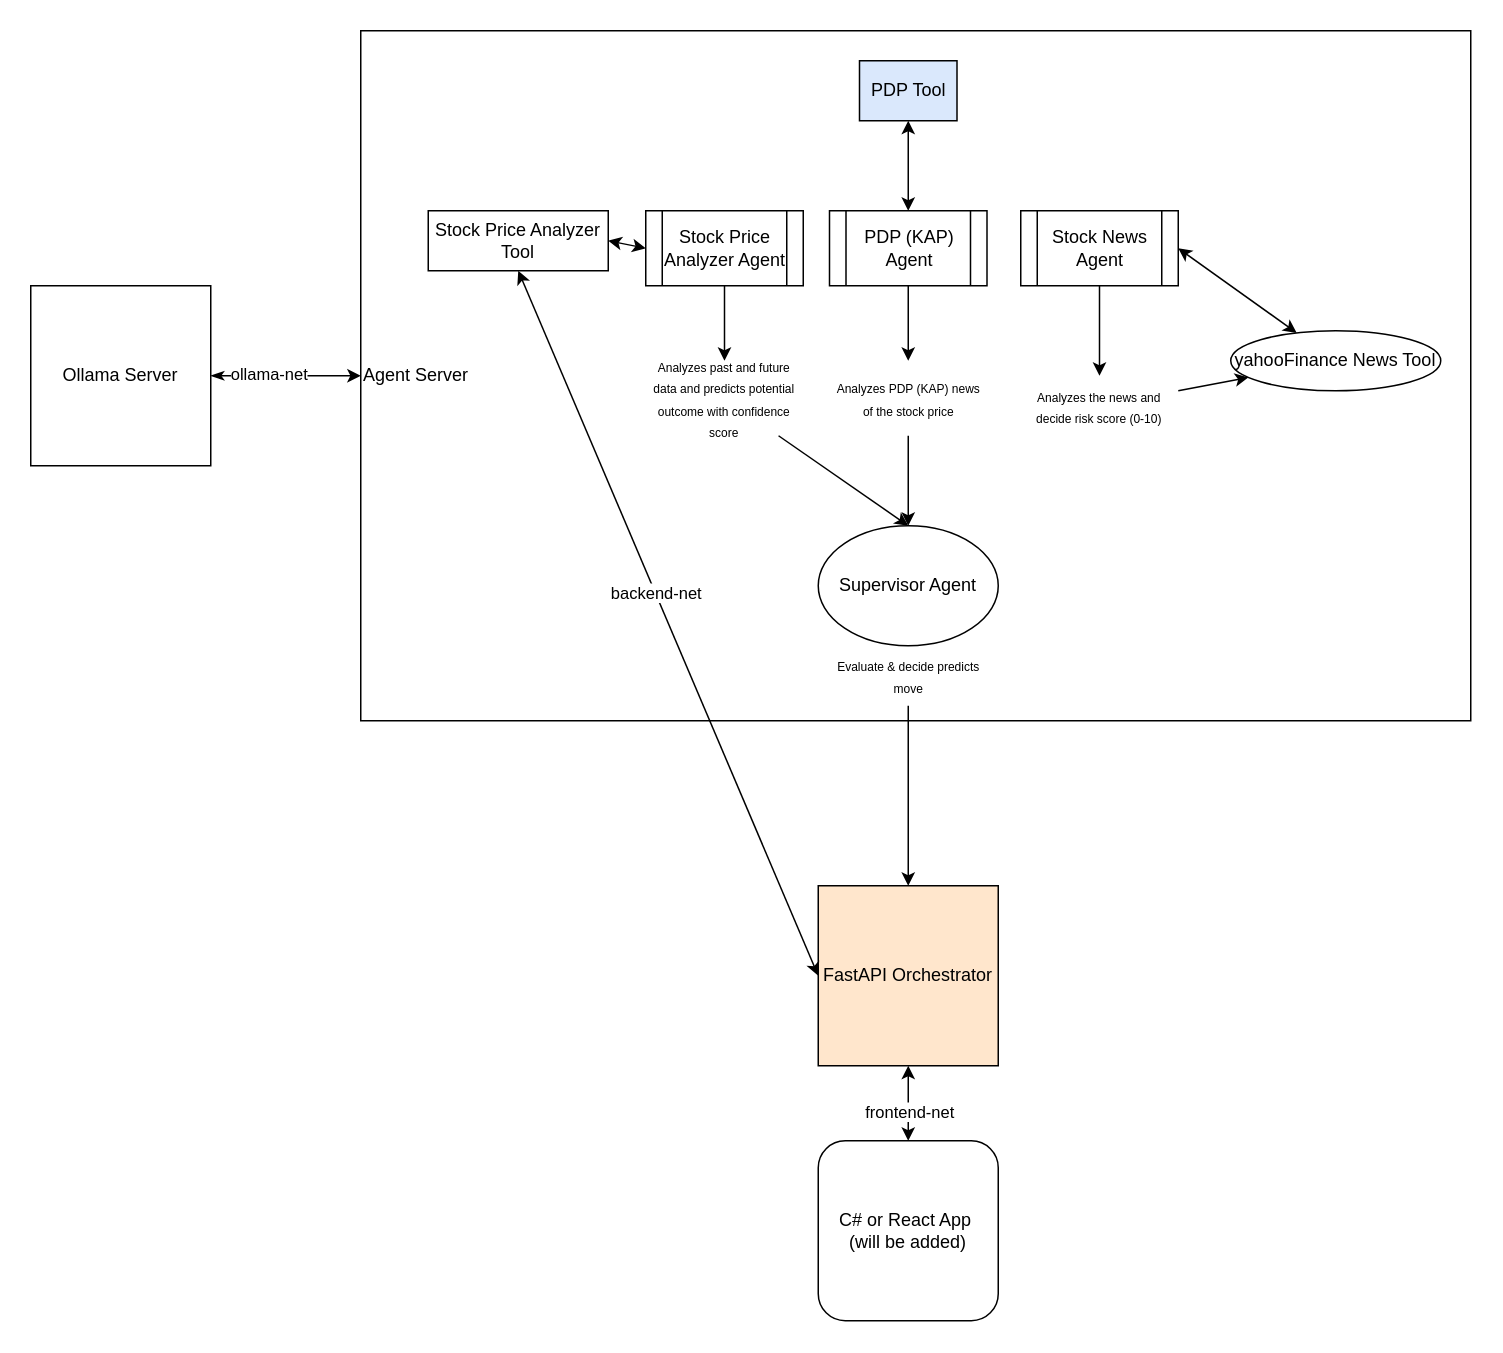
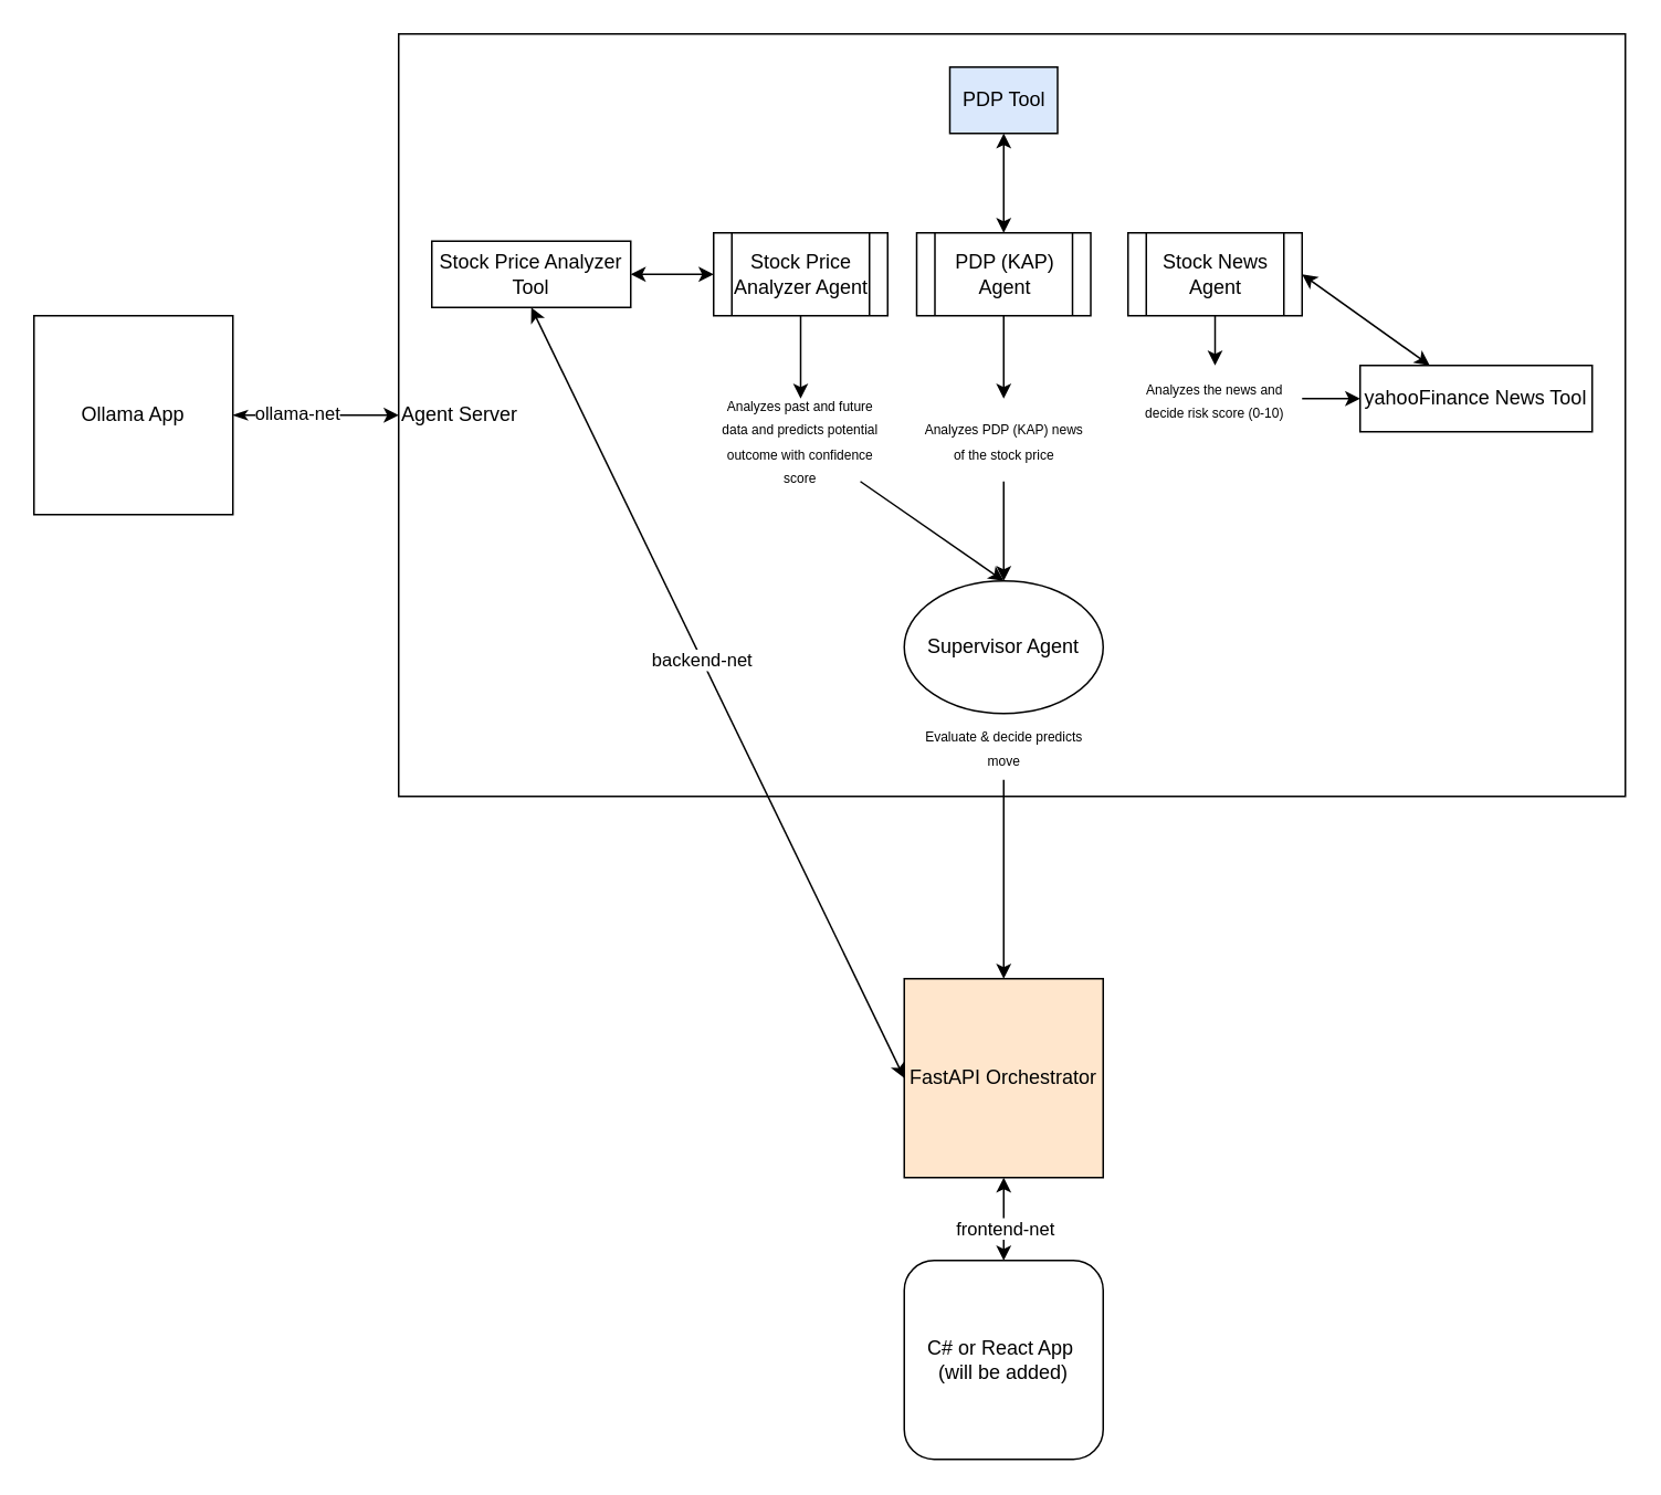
- <mxCell id="14" value="Stock Price Analyzer Tool" style="rounded=0;whiteSpace=wrap;html=1;" parent="1" vertex="1"><mxGeometry x="285" y="140" width="120" height="40" as="geometry" /></mxCell>
+ <mxCell id="14" value="Stock Price Analyzer Tool" style="rounded=0;whiteSpace=wrap;html=1;" parent="1" vertex="1"><mxGeometry x="260" y="145" width="120" height="40" as="geometry" /></mxCell>
- <mxCell id="13" value="yahooFinance News Tool" style="ellipse;whiteSpace=wrap;html=1;" parent="1" vertex="1"><mxGeometry x="820" y="220" width="140" height="40" as="geometry" /></mxCell>
+ <mxCell id="13" value="yahooFinance News Tool" style="rounded=0;whiteSpace=wrap;html=1;" parent="1" vertex="1"><mxGeometry x="820" y="220" width="140" height="40" as="geometry" /></mxCell>
- <mxCell id="8" value="Ollama Server" style="whiteSpace=wrap;html=1;aspect=fixed;" parent="1" vertex="1"><mxGeometry x="20" y="190" width="120" height="120" as="geometry" /></mxCell>
+ <mxCell id="8" value="Ollama App" style="whiteSpace=wrap;html=1;aspect=fixed;" parent="1" vertex="1"><mxGeometry x="20" y="190" width="120" height="120" as="geometry" /></mxCell>
- <mxCell id="25" value="&lt;font style=&quot;font-size: 8px;&quot;&gt;Analyzes the news and decide risk score (0-10)&lt;/font&gt;" style="text;html=1;align=center;verticalAlign=top;whiteSpace=wrap;rounded=0;" parent="1" vertex="1"><mxGeometry x="680" y="250" width="105" height="40" as="geometry" /></mxCell>
+ <mxCell id="25" value="&lt;font style=&quot;font-size: 8px;&quot;&gt;Analyzes the news and decide risk score (0-10)&lt;/font&gt;" style="text;html=1;align=center;verticalAlign=top;whiteSpace=wrap;rounded=0;" parent="1" vertex="1"><mxGeometry x="680" y="220" width="105" height="40" as="geometry" /></mxCell>
